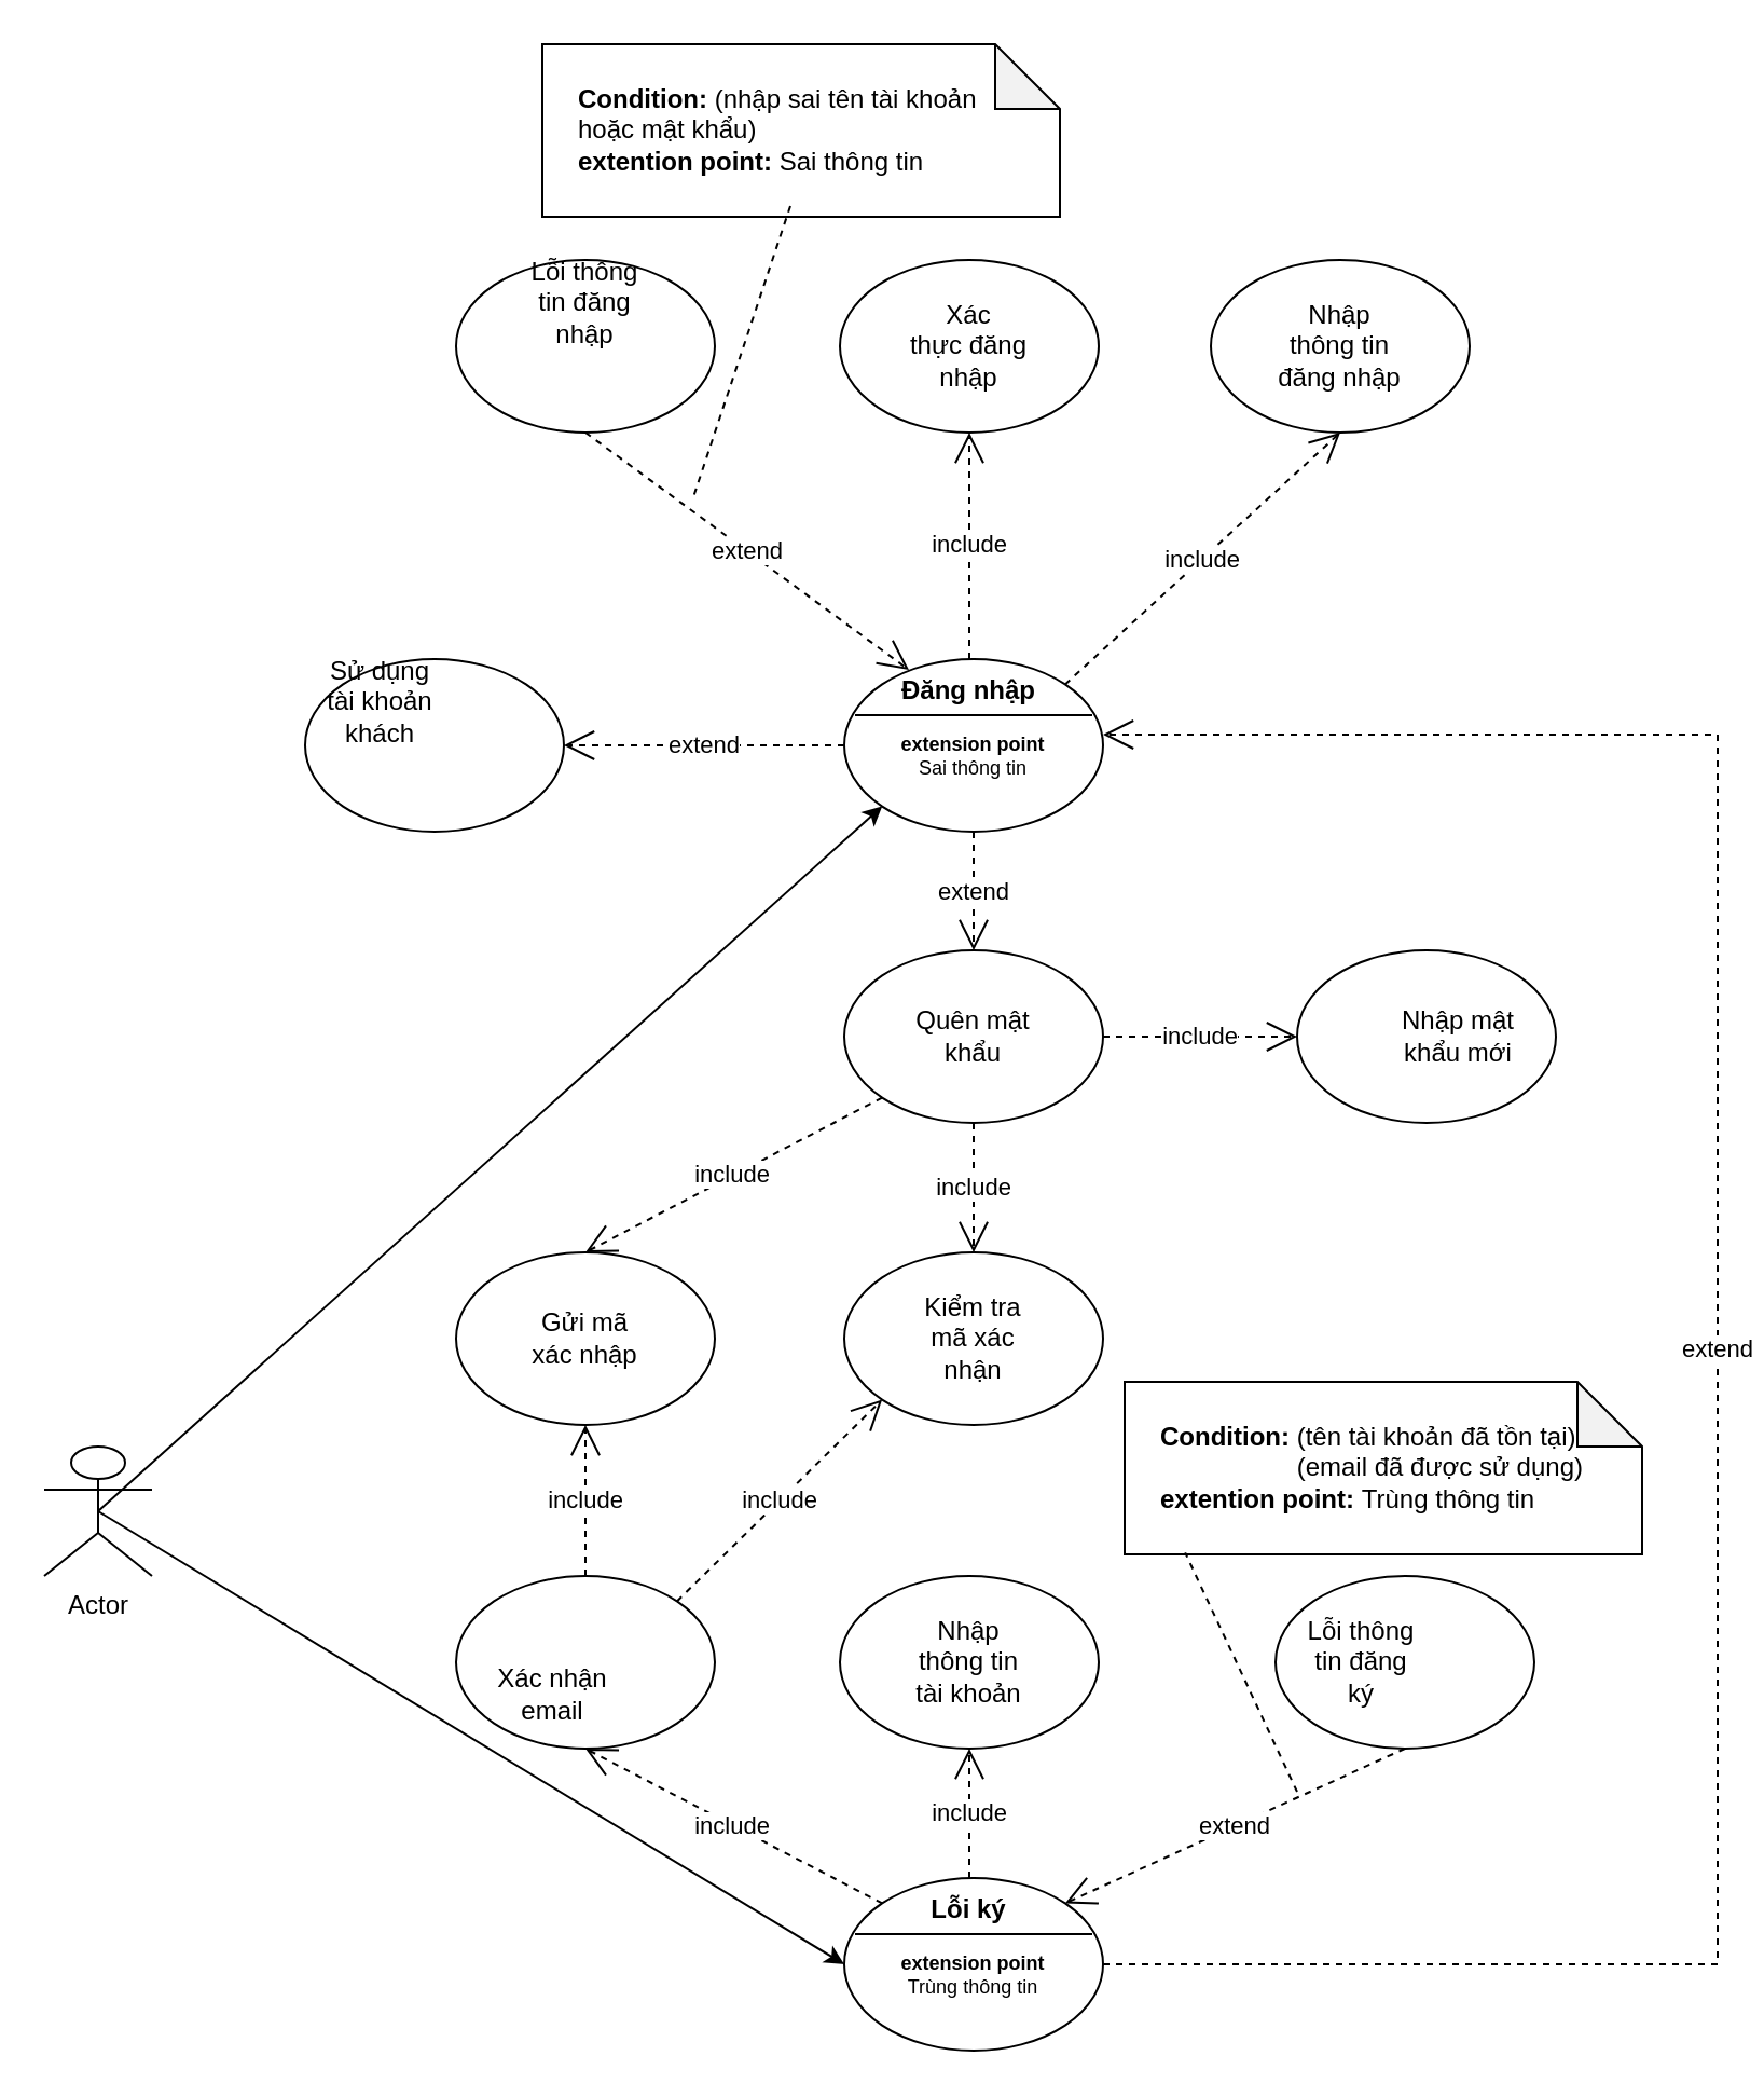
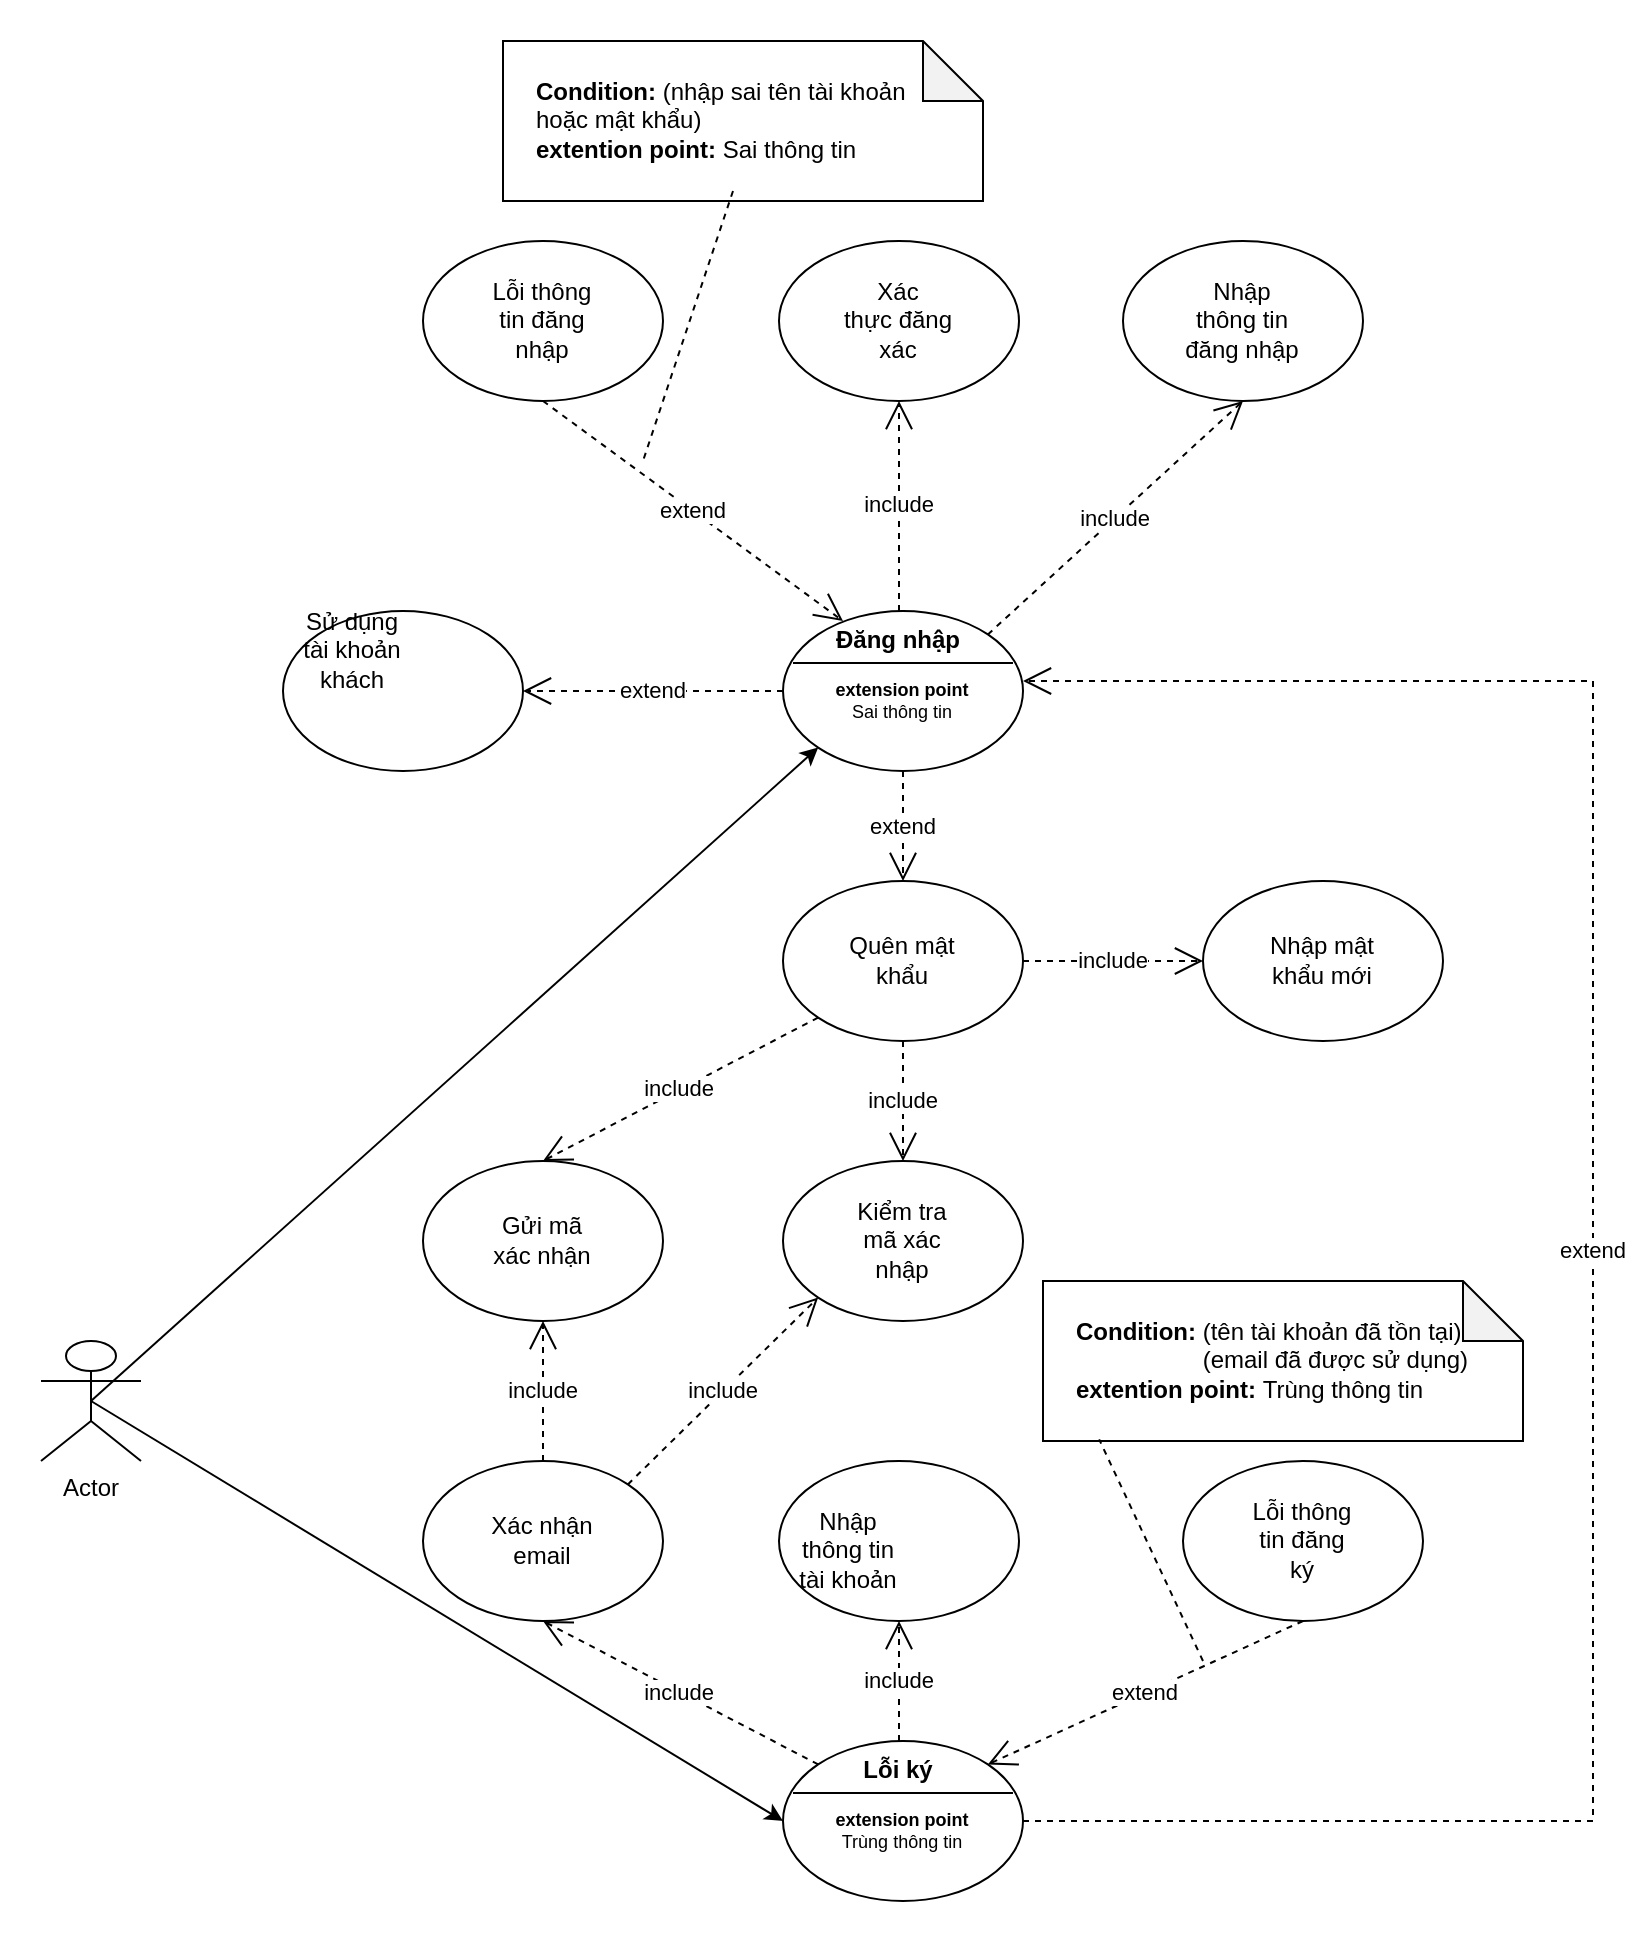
- <mxCell id="12" value="Lỗi thông tin&amp;nbsp;đăng nhập" style="text;html=1;align=center;verticalAlign=middle;whiteSpace=wrap;rounded=0;" vertex="1" parent="1"><mxGeometry x="241" y="125" width="60" height="30" as="geometry" /></mxCell>
+ <mxCell id="12" value="Lỗi thông tin&amp;nbsp;đăng nhập" style="text;html=1;align=center;verticalAlign=middle;whiteSpace=wrap;rounded=0;" vertex="1" parent="1"><mxGeometry x="241" y="145" width="60" height="30" as="geometry" /></mxCell>
- <mxCell id="9" value="Xác thực&amp;nbsp;đăng nhập" style="text;html=1;align=center;verticalAlign=middle;whiteSpace=wrap;rounded=0;" vertex="1" parent="1"><mxGeometry x="419" y="145" width="60" height="30" as="geometry" /></mxCell>
+ <mxCell id="9" value="Xác thực&amp;nbsp;đăng xác" style="text;html=1;align=center;verticalAlign=middle;whiteSpace=wrap;rounded=0;" vertex="1" parent="1"><mxGeometry x="419" y="145" width="60" height="30" as="geometry" /></mxCell>
- <mxCell id="22" value="Nhập mật khẩu mới" style="text;html=1;align=center;verticalAlign=middle;whiteSpace=wrap;rounded=0;" vertex="1" parent="1"><mxGeometry x="646" y="465" width="60" height="30" as="geometry" /></mxCell>
+ <mxCell id="22" value="Nhập mật khẩu mới" style="text;html=1;align=center;verticalAlign=middle;whiteSpace=wrap;rounded=0;" vertex="1" parent="1"><mxGeometry x="631" y="465" width="60" height="30" as="geometry" /></mxCell>
- <mxCell id="16" value="Gửi mã xác nhập" style="text;html=1;align=center;verticalAlign=middle;whiteSpace=wrap;rounded=0;" vertex="1" parent="1"><mxGeometry x="241" y="605" width="60" height="30" as="geometry" /></mxCell>
+ <mxCell id="16" value="Gửi mã xác nhận" style="text;html=1;align=center;verticalAlign=middle;whiteSpace=wrap;rounded=0;" vertex="1" parent="1"><mxGeometry x="241" y="605" width="60" height="30" as="geometry" /></mxCell>
- <mxCell id="18" value="Kiểm tra mã xác nhận" style="text;html=1;align=center;verticalAlign=middle;whiteSpace=wrap;rounded=0;" vertex="1" parent="1"><mxGeometry x="421" y="605" width="60" height="30" as="geometry" /></mxCell>
+ <mxCell id="18" value="Kiểm tra mã xác nhập" style="text;html=1;align=center;verticalAlign=middle;whiteSpace=wrap;rounded=0;" vertex="1" parent="1"><mxGeometry x="421" y="605" width="60" height="30" as="geometry" /></mxCell>
- <mxCell id="33" value="Nhập thông tin tài khoản" style="text;html=1;align=center;verticalAlign=middle;whiteSpace=wrap;rounded=0;" vertex="1" parent="1"><mxGeometry x="419" y="755" width="60" height="30" as="geometry" /></mxCell>
+ <mxCell id="33" value="Nhập thông tin tài khoản" style="text;html=1;align=center;verticalAlign=middle;whiteSpace=wrap;rounded=0;" vertex="1" parent="1"><mxGeometry x="394" y="760" width="60" height="30" as="geometry" /></mxCell>
- <mxCell id="31" value="Lỗi thông tin&amp;nbsp;đăng ký" style="text;html=1;align=center;verticalAlign=middle;whiteSpace=wrap;rounded=0;" vertex="1" parent="1"><mxGeometry x="601" y="755" width="60" height="30" as="geometry" /></mxCell>
+ <mxCell id="31" value="Lỗi thông tin&amp;nbsp;đăng ký" style="text;html=1;align=center;verticalAlign=middle;whiteSpace=wrap;rounded=0;" vertex="1" parent="1"><mxGeometry x="621" y="755" width="60" height="30" as="geometry" /></mxCell>
- <mxCell id="35" value="Xác nhận email" style="text;html=1;align=center;verticalAlign=middle;whiteSpace=wrap;rounded=0;" vertex="1" parent="1"><mxGeometry x="226" y="770" width="60" height="30" as="geometry" /></mxCell>
+ <mxCell id="35" value="Xác nhận email" style="text;html=1;align=center;verticalAlign=middle;whiteSpace=wrap;rounded=0;" vertex="1" parent="1"><mxGeometry x="241" y="755" width="60" height="30" as="geometry" /></mxCell>
